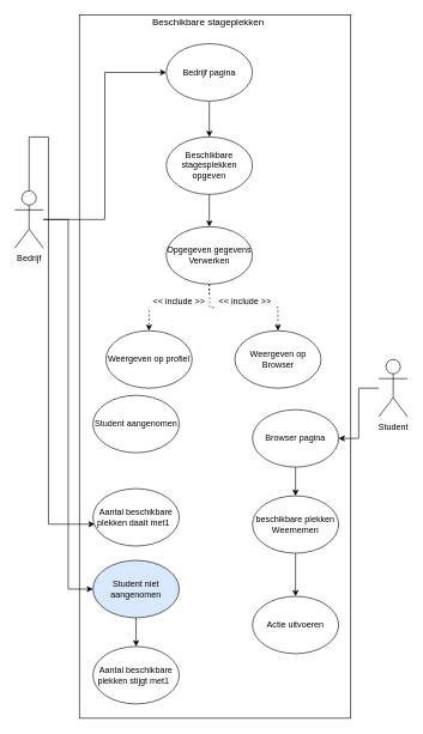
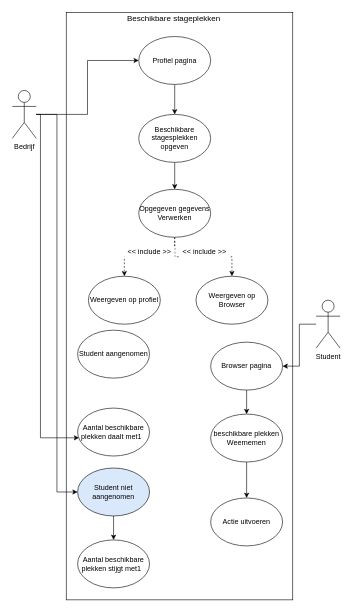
- <mxCell id="17" value="Bedrijf pagina" style="ellipse;whiteSpace=wrap;html=1;" vertex="1" parent="1"><mxGeometry x="231" y="60" width="120" height="80" as="geometry" /></mxCell>
+ <mxCell id="17" value="Profiel pagina" style="ellipse;whiteSpace=wrap;html=1;" vertex="1" parent="1"><mxGeometry x="231" y="60" width="120" height="80" as="geometry" /></mxCell>
- <mxCell id="16" value="Bedrijf" style="shape=umlActor;verticalLabelPosition=bottom;labelBackgroundColor=#ffffff;verticalAlign=top;html=1;outlineConnect=0;" vertex="1" parent="1"><mxGeometry x="20" y="265" width="40" height="80" as="geometry" /></mxCell>
+ <mxCell id="16" value="Bedrijf" style="shape=umlActor;verticalLabelPosition=bottom;labelBackgroundColor=#ffffff;verticalAlign=top;html=1;outlineConnect=0;" vertex="1" parent="1"><mxGeometry x="20" y="150" width="40" height="80" as="geometry" /></mxCell>
